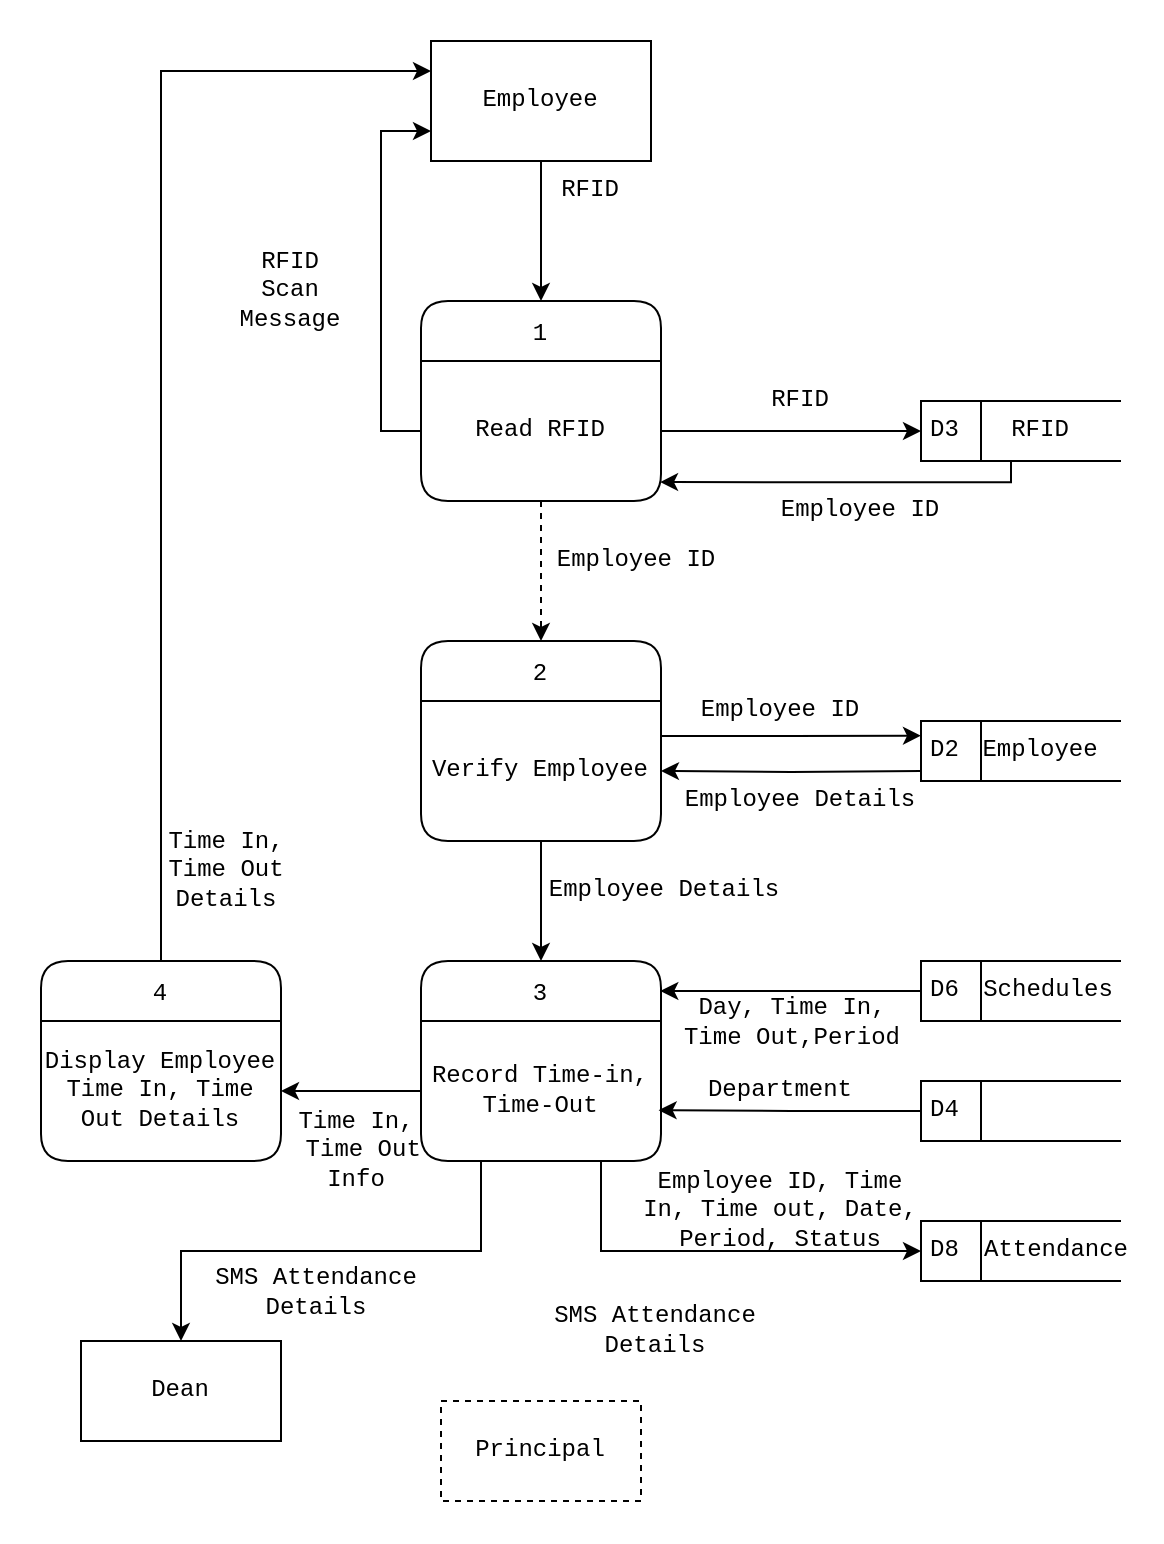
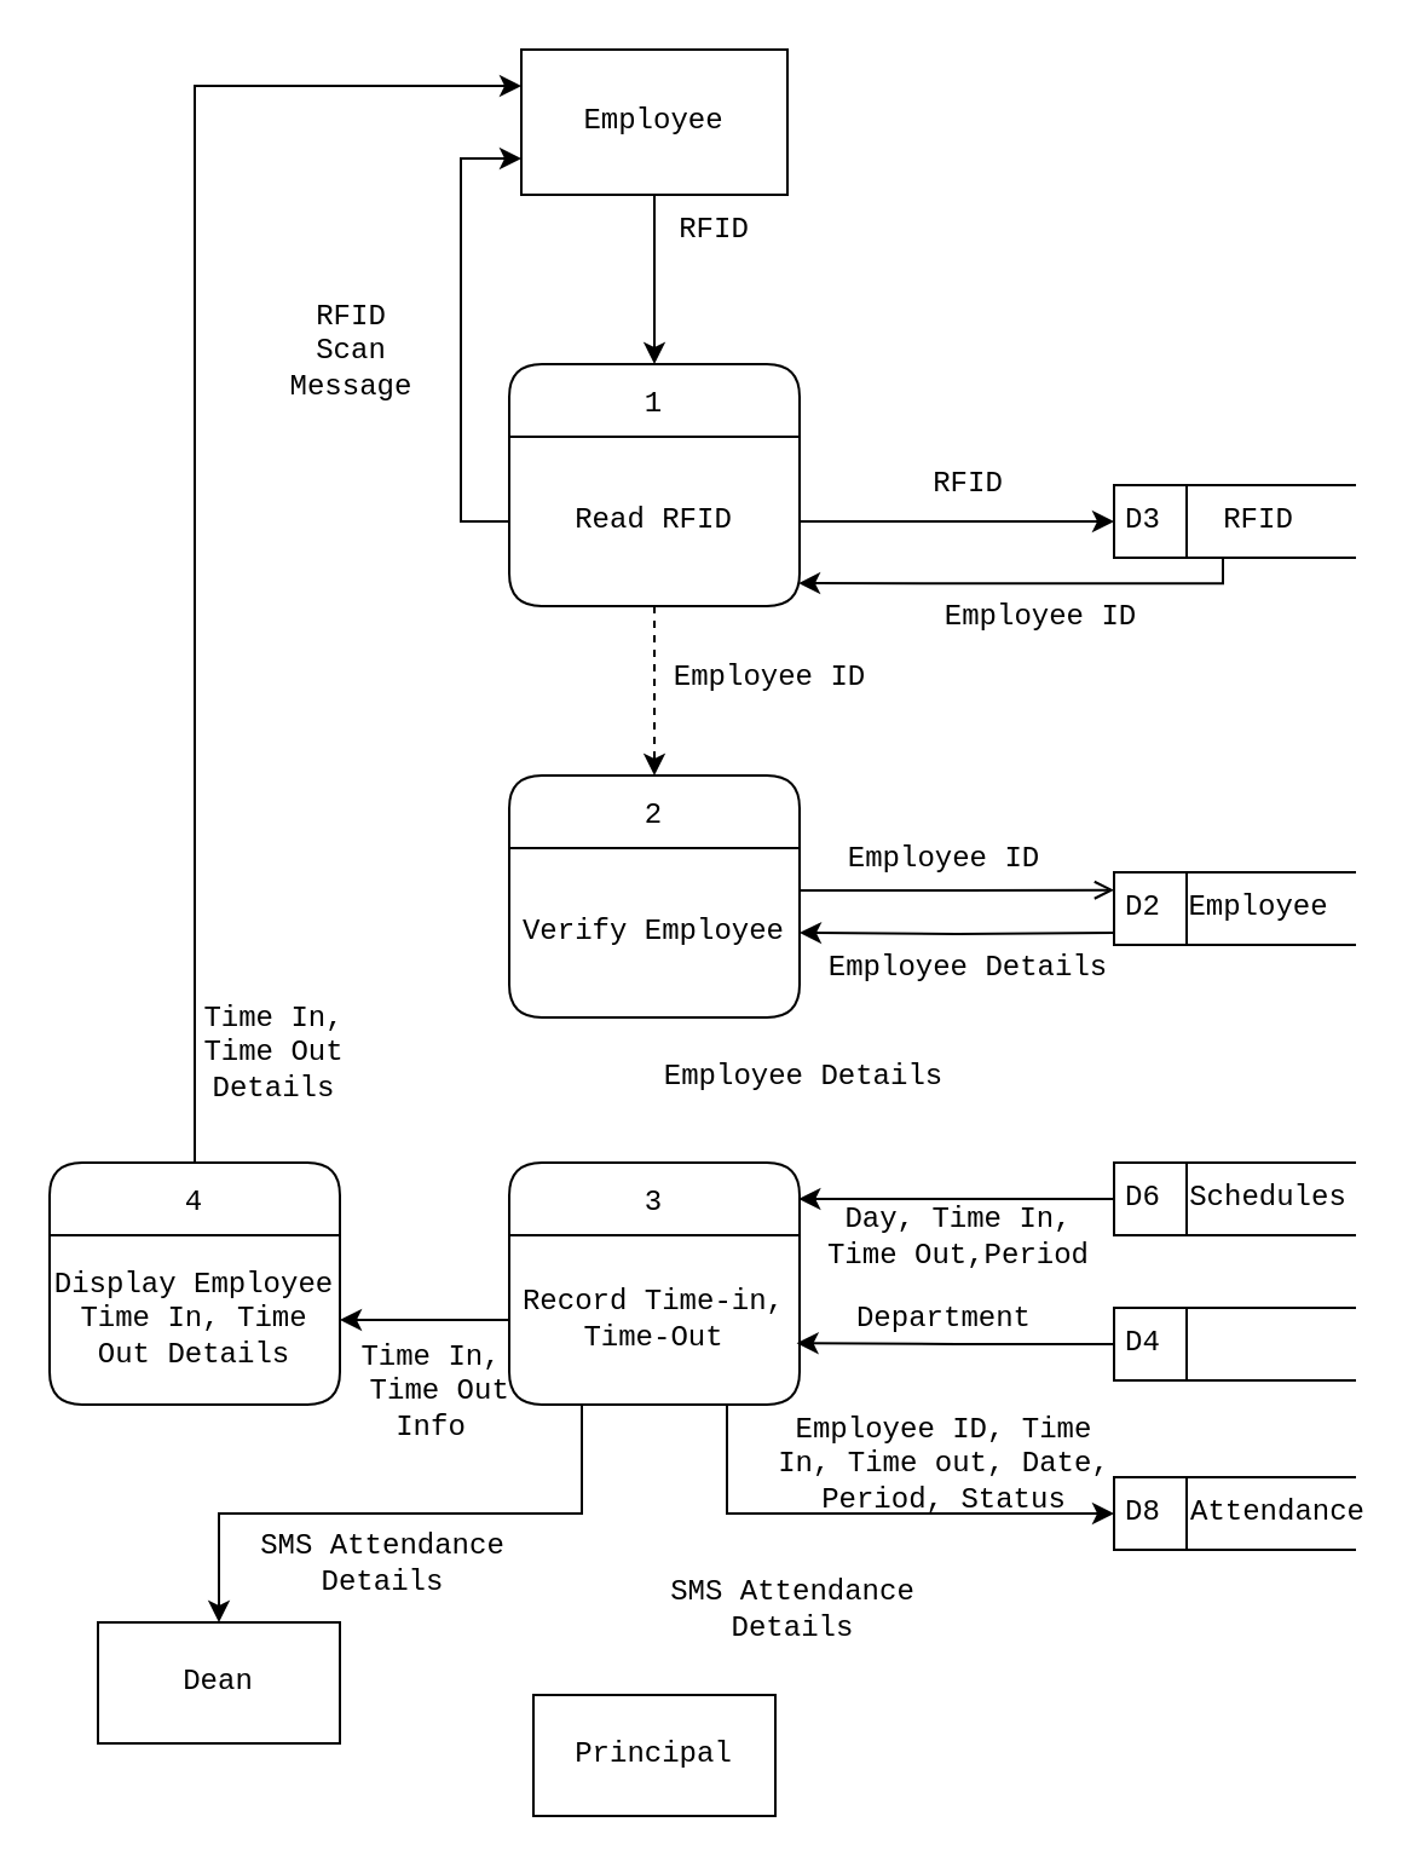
- <mxCell id="19" style="edgeStyle=orthogonalEdgeStyle;rounded=0;orthogonalLoop=1;jettySize=auto;html=1;exitX=1;exitY=0.25;exitDx=0;exitDy=0;entryX=0;entryY=0.245;entryDx=0;entryDy=0;entryPerimeter=0;fontFamily=Courier New;" parent="1" source="15" target="17" edge="1"><mxGeometry relative="1" as="geometry"><mxPoint x="440" y="367.355" as="targetPoint" /></mxGeometry></mxCell>
+ <mxCell id="19" style="edgeStyle=orthogonalEdgeStyle;rounded=0;orthogonalLoop=1;jettySize=auto;html=1;exitX=1;exitY=0.25;exitDx=0;exitDy=0;entryX=0;entryY=0.245;entryDx=0;entryDy=0;entryPerimeter=0;fontFamily=Courier New;endArrow=open;" parent="1" source="15" target="17" edge="1"><mxGeometry relative="1" as="geometry"><mxPoint x="440" y="367.355" as="targetPoint" /></mxGeometry></mxCell>
- <mxCell id="26" style="edgeStyle=orthogonalEdgeStyle;rounded=0;orthogonalLoop=1;jettySize=auto;html=1;entryX=0.5;entryY=0;entryDx=0;entryDy=0;fontFamily=Courier New;" parent="1" source="15" target="24" edge="1"><mxGeometry relative="1" as="geometry" /></mxCell>
- <mxCell id="47" value="Principal" style="html=1;dashed=1;whiteSpace=wrap;fontFamily=Courier New;" parent="1" vertex="1"><mxGeometry x="220" y="700" width="100" height="50" as="geometry" /></mxCell>
+ <mxCell id="47" value="Principal" style="html=1;dashed=0;whiteSpace=wrap;fontFamily=Courier New;" parent="1" vertex="1"><mxGeometry x="220" y="700" width="100" height="50" as="geometry" /></mxCell>
